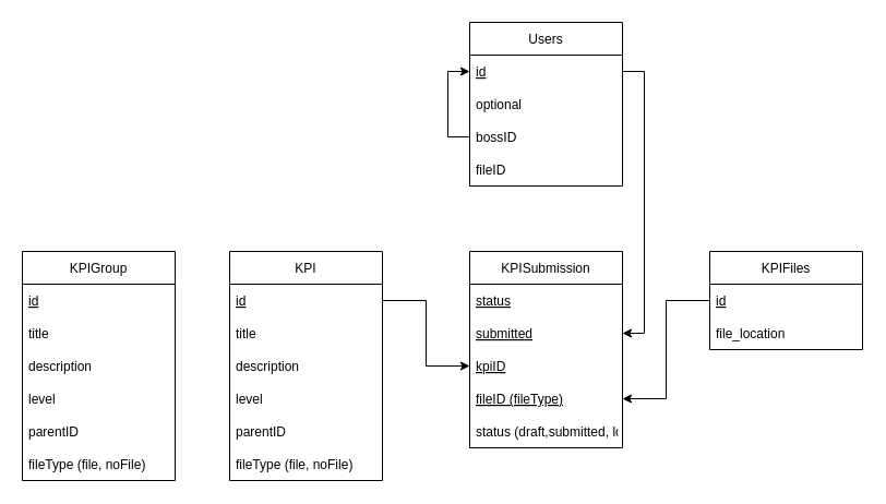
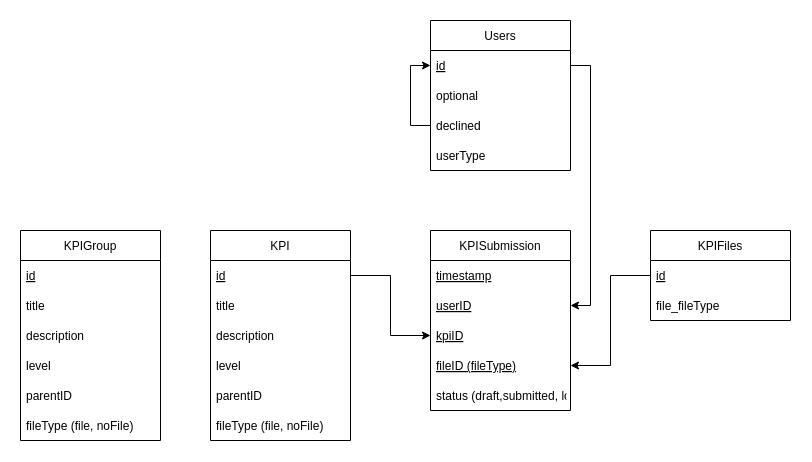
- <mxCell id="6" value="bossID" style="text;strokeColor=none;fillColor=none;align=left;verticalAlign=middle;spacingLeft=4;spacingRight=4;overflow=hidden;points=[[0,0.5],[1,0.5]];portConstraint=eastwest;rotatable=0;" vertex="1" parent="2"><mxGeometry y="90" width="140" height="30" as="geometry" /></mxCell>
+ <mxCell id="6" value="declined" style="text;strokeColor=none;fillColor=none;align=left;verticalAlign=middle;spacingLeft=4;spacingRight=4;overflow=hidden;points=[[0,0.5],[1,0.5]];portConstraint=eastwest;rotatable=0;" vertex="1" parent="2"><mxGeometry y="90" width="140" height="30" as="geometry" /></mxCell>
- <mxCell id="7" value="fileID" style="text;strokeColor=none;fillColor=none;align=left;verticalAlign=middle;spacingLeft=4;spacingRight=4;overflow=hidden;points=[[0,0.5],[1,0.5]];portConstraint=eastwest;rotatable=0;" vertex="1" parent="2"><mxGeometry y="120" width="140" height="30" as="geometry" /></mxCell>
+ <mxCell id="7" value="userType" style="text;strokeColor=none;fillColor=none;align=left;verticalAlign=middle;spacingLeft=4;spacingRight=4;overflow=hidden;points=[[0,0.5],[1,0.5]];portConstraint=eastwest;rotatable=0;" vertex="1" parent="2"><mxGeometry y="120" width="140" height="30" as="geometry" /></mxCell>
- <mxCell id="16" value="status" style="text;strokeColor=none;fillColor=none;align=left;verticalAlign=middle;spacingLeft=4;spacingRight=4;overflow=hidden;points=[[0,0.5],[1,0.5]];portConstraint=eastwest;rotatable=0;fontStyle=4" vertex="1" parent="15"><mxGeometry y="30" width="140" height="30" as="geometry" /></mxCell>
+ <mxCell id="16" value="timestamp" style="text;strokeColor=none;fillColor=none;align=left;verticalAlign=middle;spacingLeft=4;spacingRight=4;overflow=hidden;points=[[0,0.5],[1,0.5]];portConstraint=eastwest;rotatable=0;fontStyle=4" vertex="1" parent="15"><mxGeometry y="30" width="140" height="30" as="geometry" /></mxCell>
- <mxCell id="17" value="submitted" style="text;strokeColor=none;fillColor=none;align=left;verticalAlign=middle;spacingLeft=4;spacingRight=4;overflow=hidden;points=[[0,0.5],[1,0.5]];portConstraint=eastwest;rotatable=0;fontStyle=4" vertex="1" parent="15"><mxGeometry y="60" width="140" height="30" as="geometry" /></mxCell>
+ <mxCell id="17" value="userID" style="text;strokeColor=none;fillColor=none;align=left;verticalAlign=middle;spacingLeft=4;spacingRight=4;overflow=hidden;points=[[0,0.5],[1,0.5]];portConstraint=eastwest;rotatable=0;fontStyle=4" vertex="1" parent="15"><mxGeometry y="60" width="140" height="30" as="geometry" /></mxCell>
- <mxCell id="23" value="file_location" style="text;strokeColor=none;fillColor=none;align=left;verticalAlign=middle;spacingLeft=4;spacingRight=4;overflow=hidden;points=[[0,0.5],[1,0.5]];portConstraint=eastwest;rotatable=0;fontStyle=0" vertex="1" parent="21"><mxGeometry y="60" width="140" height="30" as="geometry" /></mxCell>
+ <mxCell id="23" value="file_fileType" style="text;strokeColor=none;fillColor=none;align=left;verticalAlign=middle;spacingLeft=4;spacingRight=4;overflow=hidden;points=[[0,0.5],[1,0.5]];portConstraint=eastwest;rotatable=0;fontStyle=0" vertex="1" parent="21"><mxGeometry y="60" width="140" height="30" as="geometry" /></mxCell>
